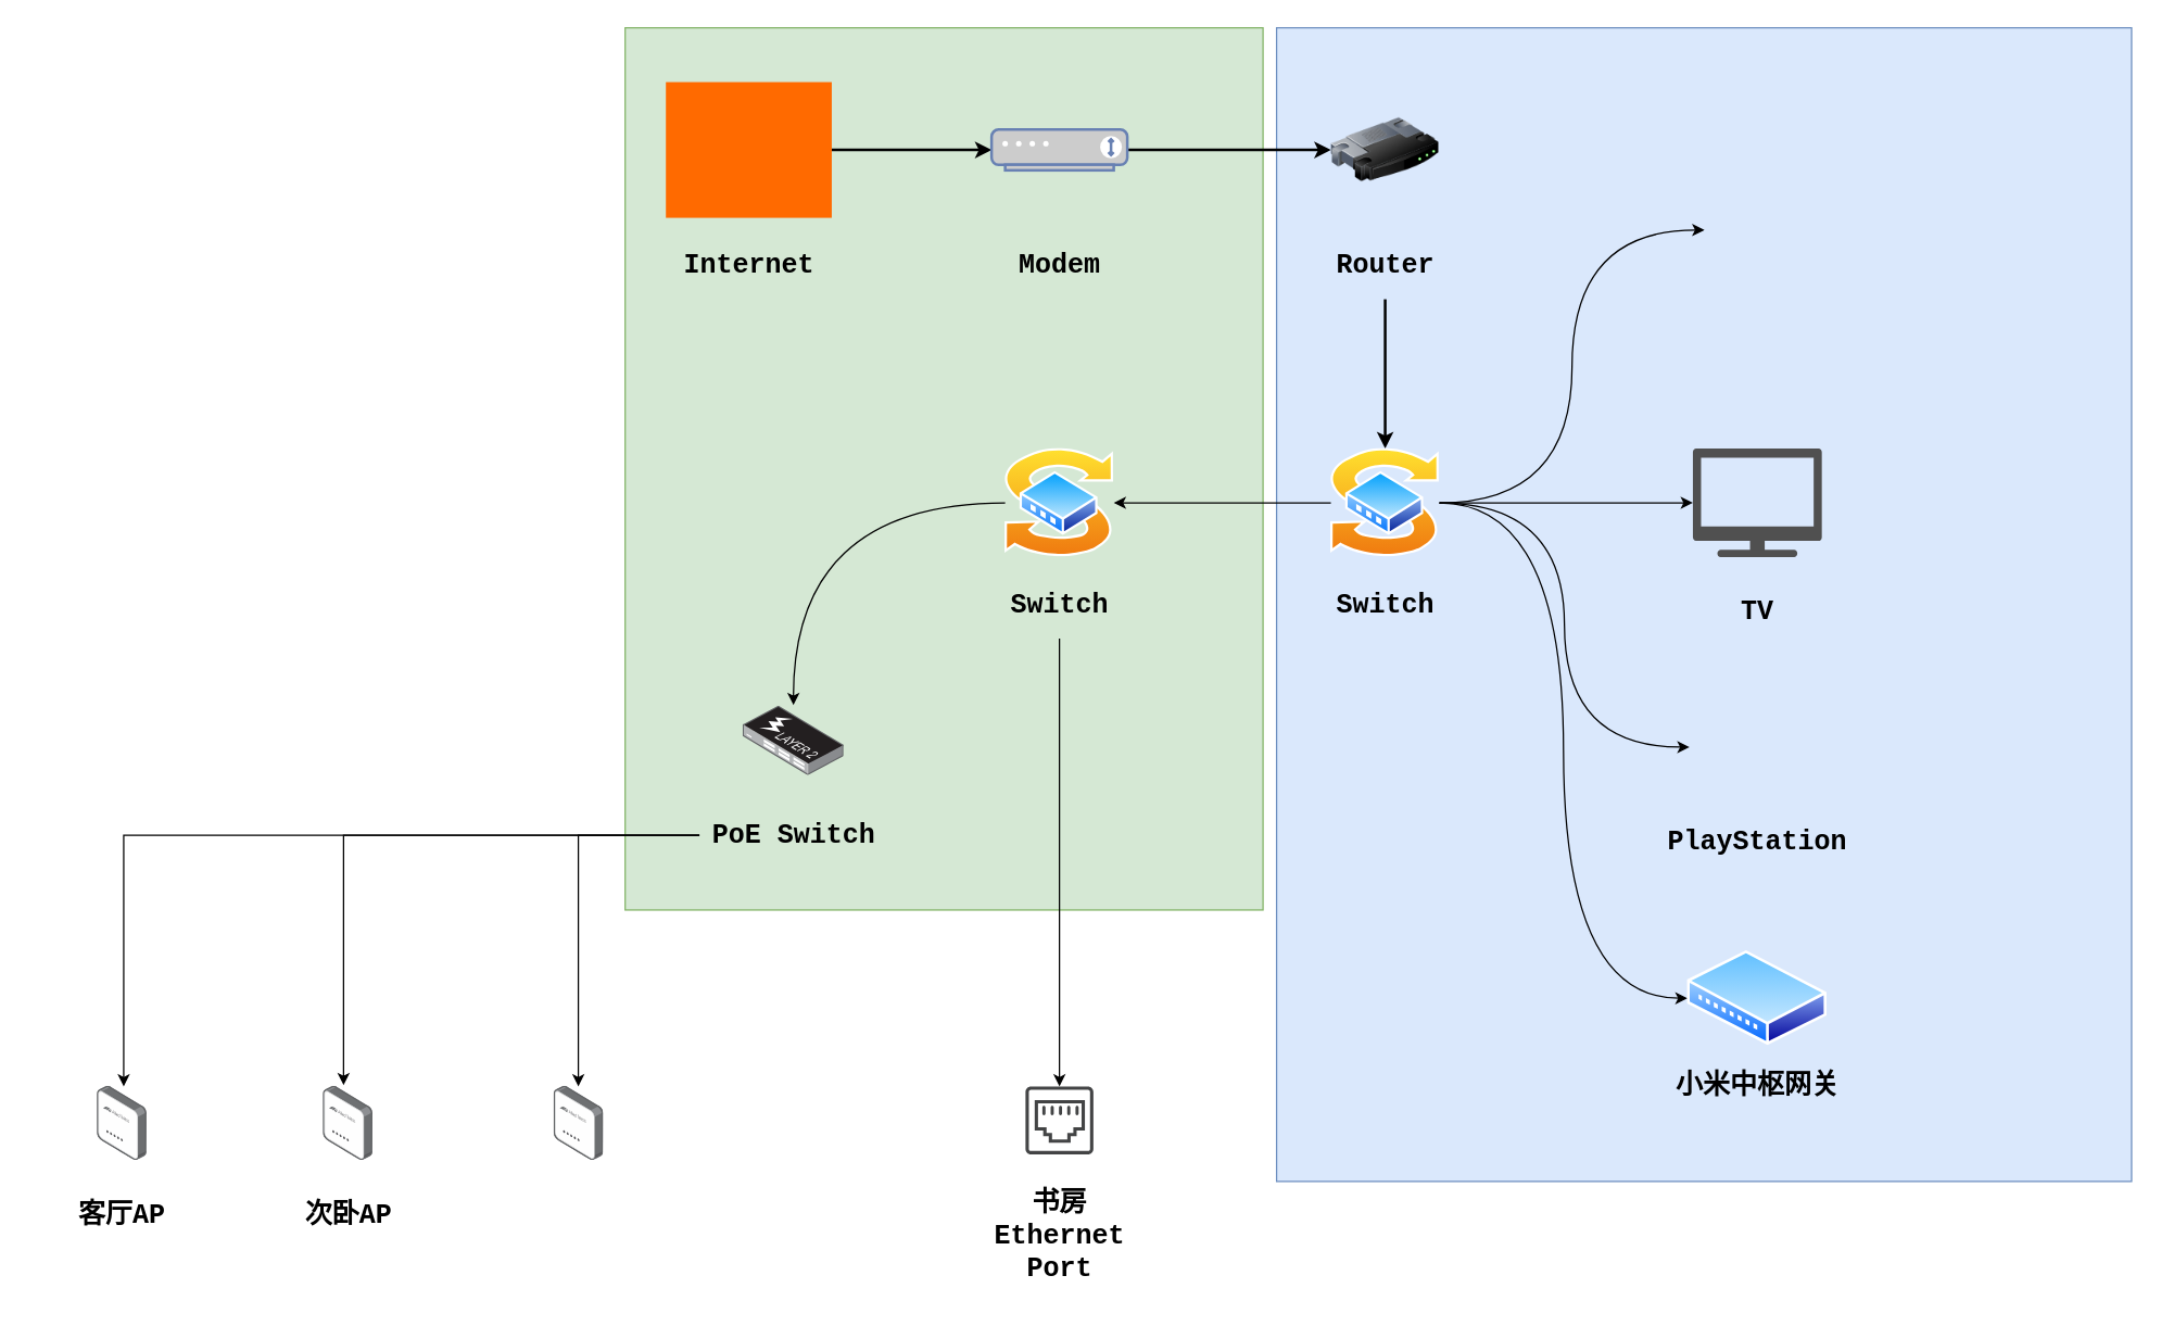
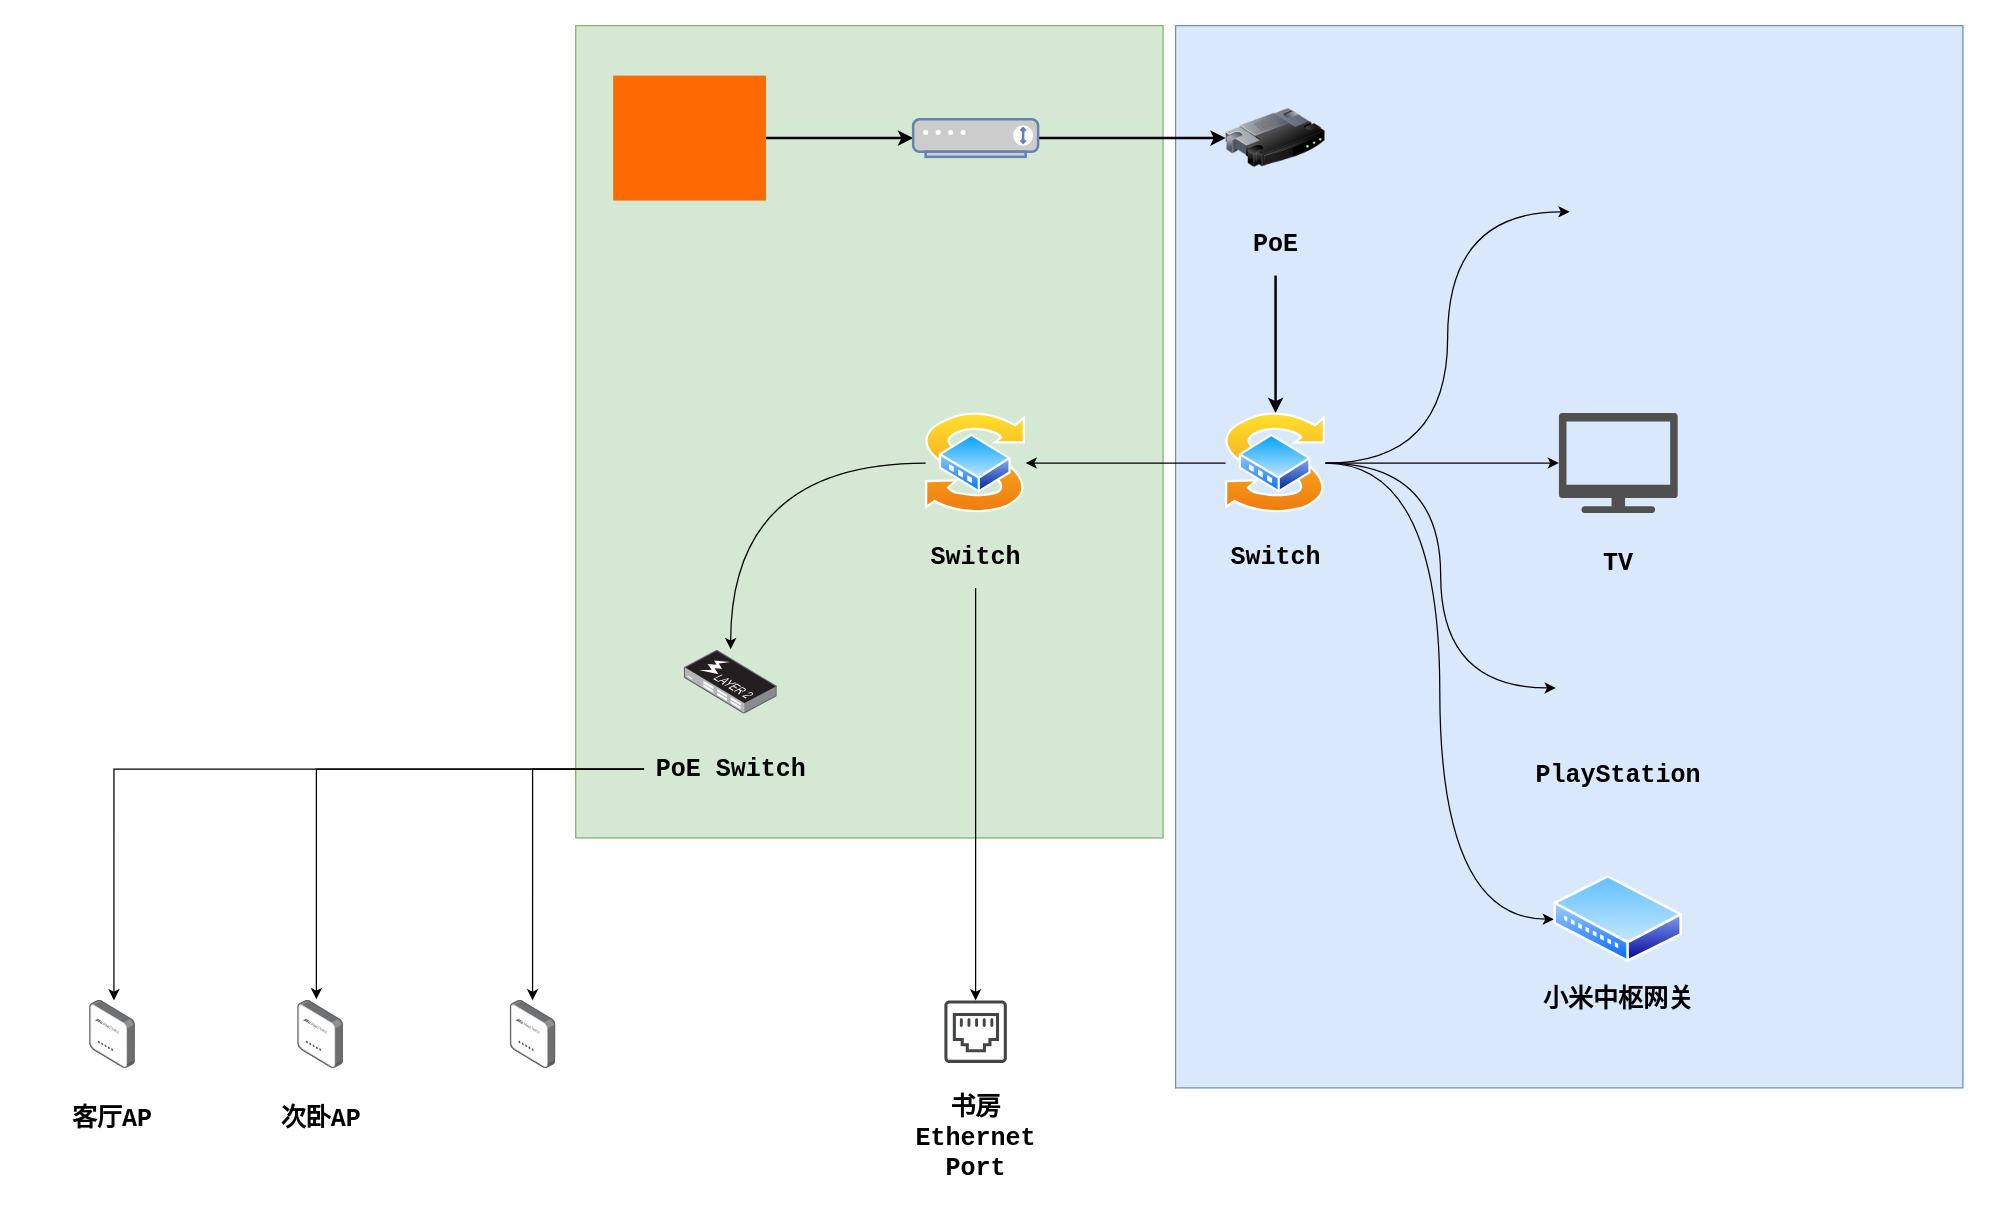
- <mxCell id="8" value="Internet" style="text;html=1;align=center;verticalAlign=middle;whiteSpace=wrap;rounded=0;fontStyle=1;fontFamily=Courier New;fontSize=20;" vertex="1" parent="6"><mxGeometry y="110" width="139" height="50" as="geometry" /></mxCell>
- <mxCell id="11" value="Modem" style="text;html=1;align=center;verticalAlign=middle;whiteSpace=wrap;rounded=0;fontStyle=1;fontFamily=Courier New;fontSize=20;" vertex="1" parent="9"><mxGeometry y="75" width="139" height="50" as="geometry" /></mxCell>
- <mxCell id="14" value="Router" style="text;html=1;align=center;verticalAlign=middle;whiteSpace=wrap;rounded=0;fontStyle=1;fontFamily=Courier New;fontSize=20;" vertex="1" parent="12"><mxGeometry y="100" width="139" height="50" as="geometry" /></mxCell>
+ <mxCell id="14" value="PoE" style="text;html=1;align=center;verticalAlign=middle;whiteSpace=wrap;rounded=0;fontStyle=1;fontFamily=Courier New;fontSize=20;" vertex="1" parent="12"><mxGeometry y="100" width="139" height="50" as="geometry" /></mxCell>
